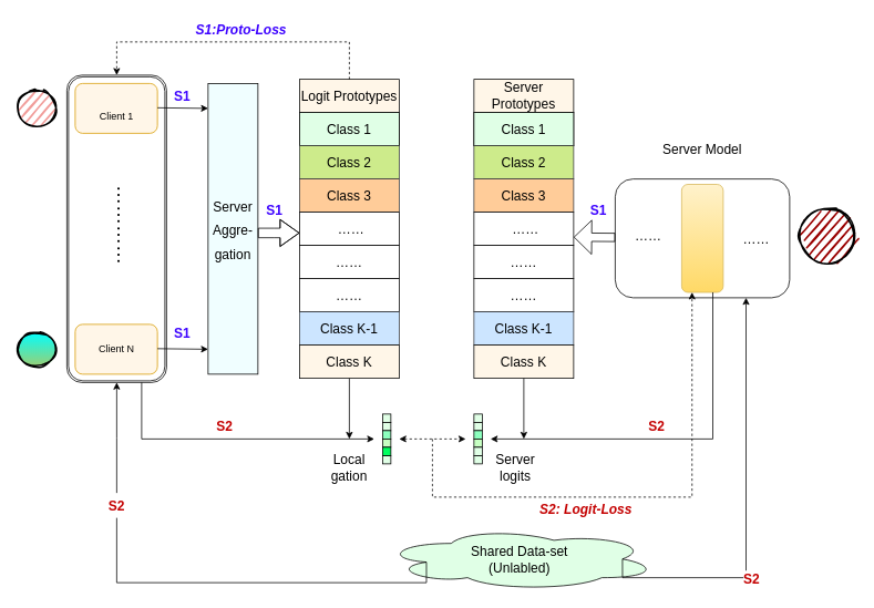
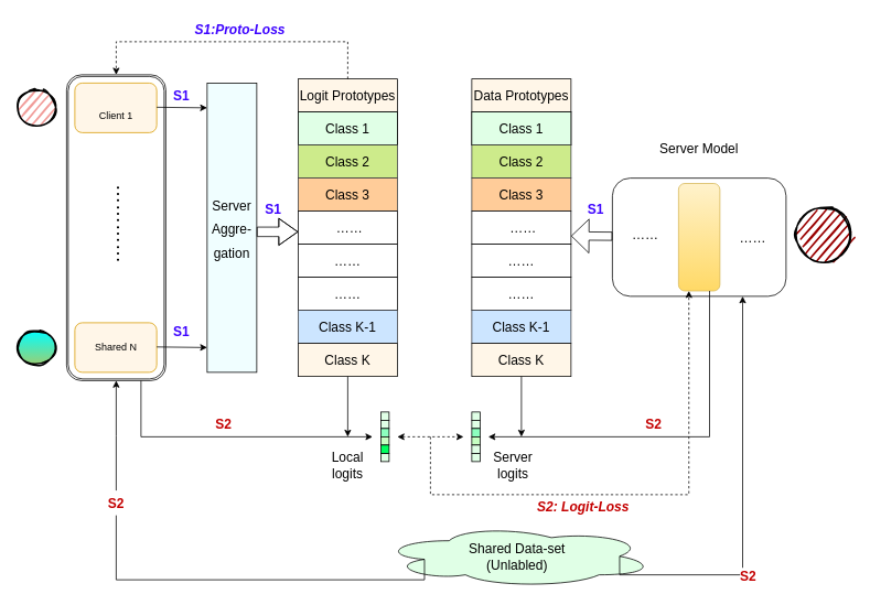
- <mxCell id="41" value="Server Prototypes" style="rounded=0;whiteSpace=wrap;html=1;fontSize=16;strokeColor=#000000;fillColor=#FFF6E8;" vertex="1" parent="1"><mxGeometry x="570" y="95" width="120" height="40" as="geometry" /></mxCell>
+ <mxCell id="41" value="Data Prototypes" style="rounded=0;whiteSpace=wrap;html=1;fontSize=16;strokeColor=#000000;fillColor=#FFF6E8;" vertex="1" parent="1"><mxGeometry x="570" y="95" width="120" height="40" as="geometry" /></mxCell>
- <mxCell id="7" value="Client N" style="text;html=1;strokeColor=none;fillColor=none;align=center;verticalAlign=middle;whiteSpace=wrap;rounded=0;" vertex="1" parent="1"><mxGeometry x="109.5" y="405" width="60" height="30" as="geometry" /></mxCell>
+ <mxCell id="7" value="Shared N" style="text;html=1;strokeColor=none;fillColor=none;align=center;verticalAlign=middle;whiteSpace=wrap;rounded=0;" vertex="1" parent="1"><mxGeometry x="109.5" y="405" width="60" height="30" as="geometry" /></mxCell>
- <mxCell id="70" value="&lt;font color=&quot;#000000&quot;&gt;Local gation&lt;/font&gt;" style="text;html=1;strokeColor=none;fillColor=none;align=center;verticalAlign=middle;whiteSpace=wrap;rounded=0;fontFamily=Helvetica;fontSize=16;fontColor=#C40000;" vertex="1" parent="1"><mxGeometry x="390" y="548" width="60" height="30" as="geometry" /></mxCell>
+ <mxCell id="70" value="&lt;font color=&quot;#000000&quot;&gt;Local logits&lt;/font&gt;" style="text;html=1;strokeColor=none;fillColor=none;align=center;verticalAlign=middle;whiteSpace=wrap;rounded=0;fontFamily=Helvetica;fontSize=16;fontColor=#C40000;" vertex="1" parent="1"><mxGeometry x="390" y="548" width="60" height="30" as="geometry" /></mxCell>
